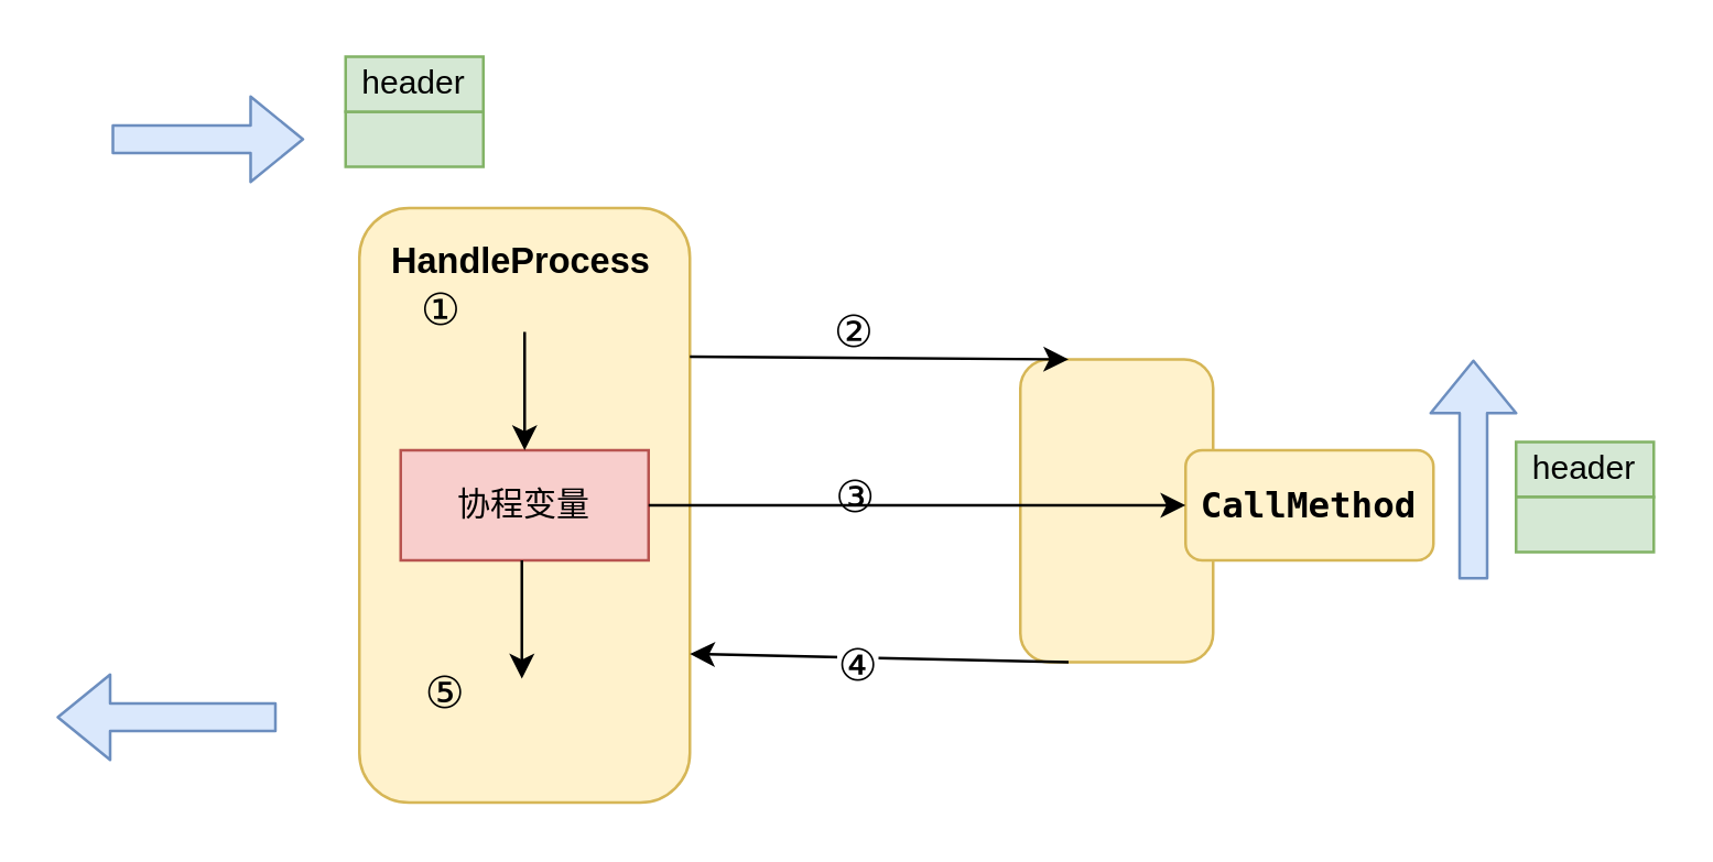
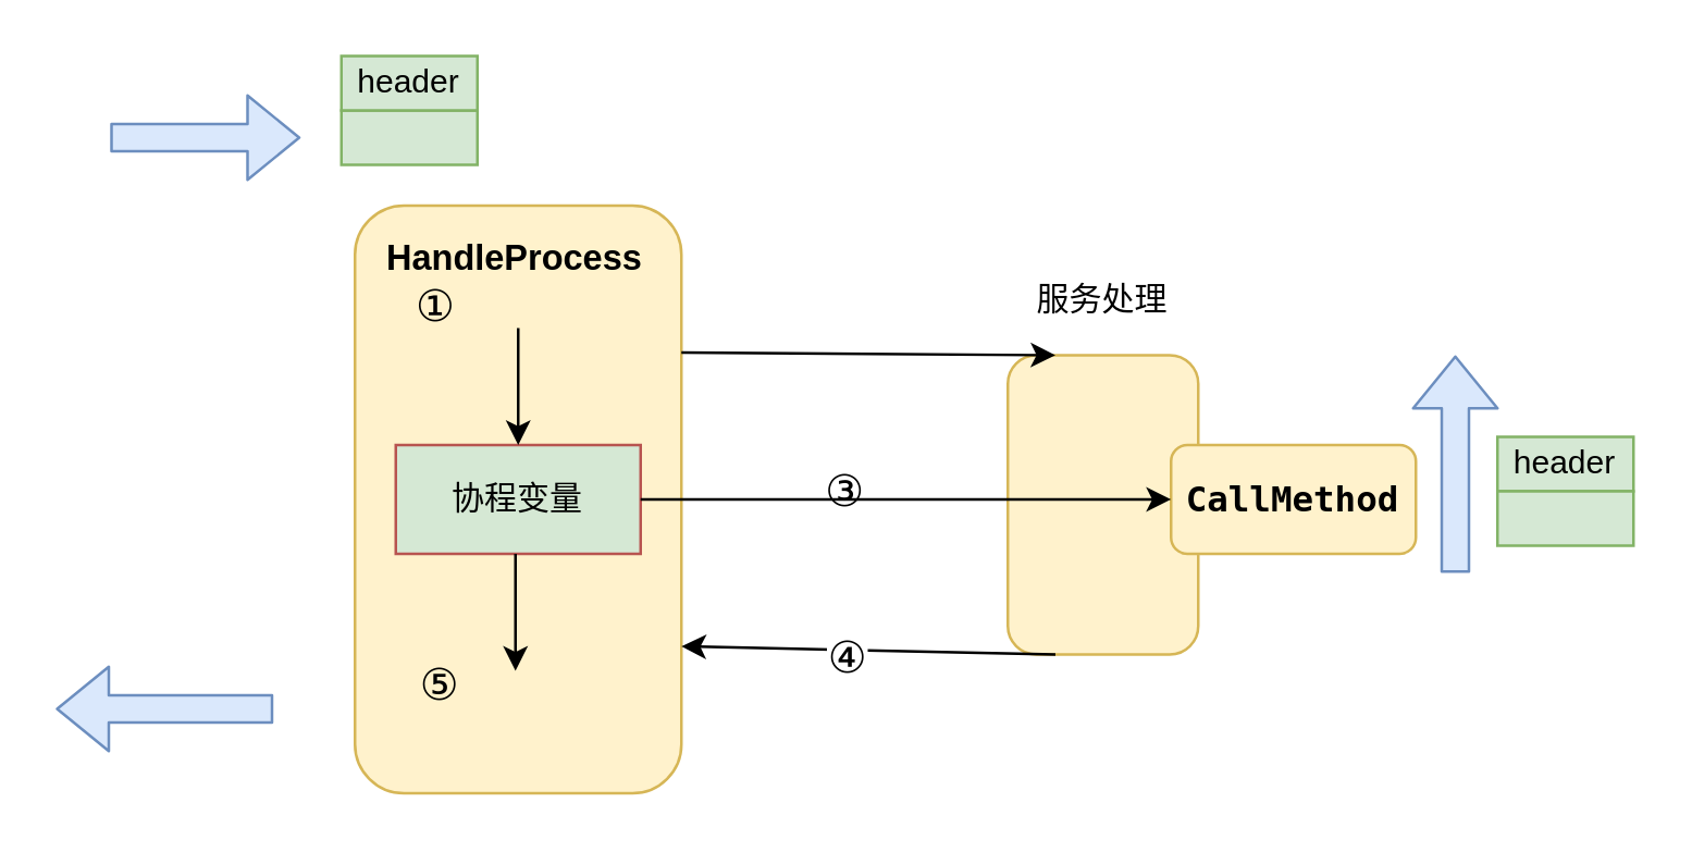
+ <mxCell id="21" value="服务处理" style="text;html=1;strokeColor=none;fillColor=none;align=center;verticalAlign=middle;whiteSpace=wrap;rounded=0;" parent="1" vertex="1"><mxGeometry x="375" y="100" width="60" height="20" as="geometry" /></mxCell>
- <mxCell id="24" value="②" style="text;html=1;strokeColor=none;fillColor=none;align=center;verticalAlign=middle;whiteSpace=wrap;rounded=0;fontSize=16;fontStyle=0" parent="1" vertex="1"><mxGeometry x="290" y="110" width="40" height="20" as="geometry" /></mxCell>
- <mxCell id="5" value="协程变量" style="rounded=0;whiteSpace=wrap;html=1;fillColor=#f8cecc;strokeColor=#b85450;" parent="1" vertex="1"><mxGeometry x="145" y="163" width="90" height="40" as="geometry" /></mxCell>
+ <mxCell id="5" value="协程变量" style="rounded=0;whiteSpace=wrap;html=1;fillColor=#d5e8d4;strokeColor=#b85450;" parent="1" vertex="1"><mxGeometry x="145" y="163" width="90" height="40" as="geometry" /></mxCell>
